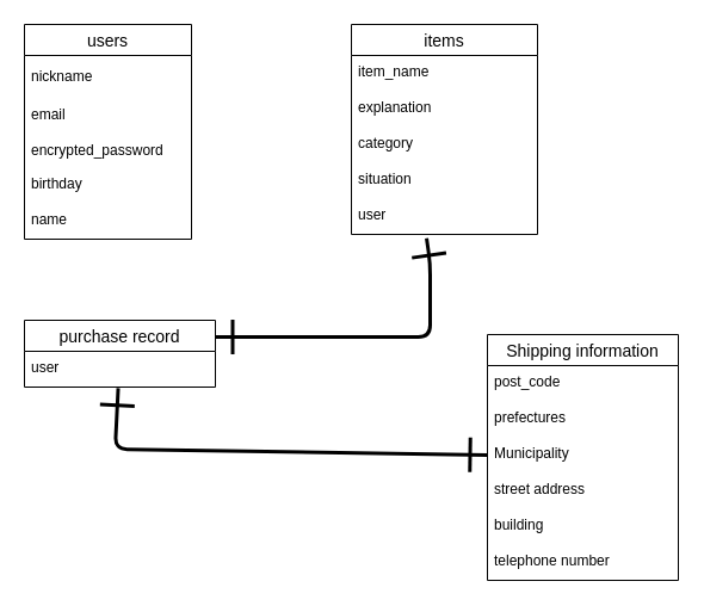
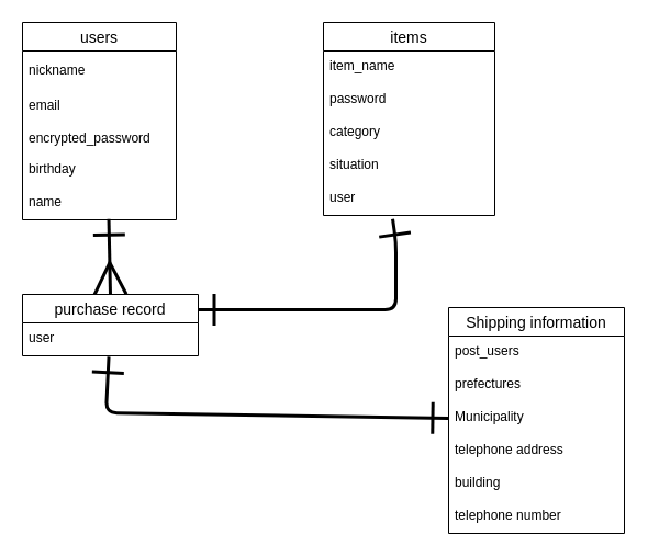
- <mxCell id="13" value="explanation&#10;&#10;" style="text;strokeColor=none;fillColor=none;spacingLeft=4;spacingRight=4;overflow=hidden;rotatable=0;points=[[0,0.5],[1,0.5]];portConstraint=eastwest;fontSize=12;" vertex="1" parent="11"><mxGeometry y="56" width="156" height="30" as="geometry" /></mxCell>
+ <mxCell id="13" value="password&#10;&#10;" style="text;strokeColor=none;fillColor=none;spacingLeft=4;spacingRight=4;overflow=hidden;rotatable=0;points=[[0,0.5],[1,0.5]];portConstraint=eastwest;fontSize=12;" vertex="1" parent="11"><mxGeometry y="56" width="156" height="30" as="geometry" /></mxCell>
+ <mxCell id="18" style="edgeStyle=none;jumpSize=8;html=1;exitX=0.5;exitY=0;exitDx=0;exitDy=0;entryX=0.561;entryY=0.973;entryDx=0;entryDy=0;entryPerimeter=0;strokeWidth=3;startArrow=ERmany;startFill=0;endArrow=ERone;endFill=0;startSize=25;endSize=25;sourcePerimeterSpacing=19;targetPerimeterSpacing=19;" edge="1" parent="1" source="19" target="10"><mxGeometry relative="1" as="geometry" /></mxCell>
- <mxCell id="22" value="post_code" style="text;strokeColor=none;fillColor=none;spacingLeft=4;spacingRight=4;overflow=hidden;rotatable=0;points=[[0,0.5],[1,0.5]];portConstraint=eastwest;fontSize=12;" vertex="1" parent="21"><mxGeometry y="26" width="160" height="30" as="geometry" /></mxCell>
+ <mxCell id="22" value="post_users" style="text;strokeColor=none;fillColor=none;spacingLeft=4;spacingRight=4;overflow=hidden;rotatable=0;points=[[0,0.5],[1,0.5]];portConstraint=eastwest;fontSize=12;" vertex="1" parent="21"><mxGeometry y="26" width="160" height="30" as="geometry" /></mxCell>
- <mxCell id="25" value="street address" style="text;strokeColor=none;fillColor=none;spacingLeft=4;spacingRight=4;overflow=hidden;rotatable=0;points=[[0,0.5],[1,0.5]];portConstraint=eastwest;fontSize=12;" vertex="1" parent="21"><mxGeometry y="116" width="160" height="30" as="geometry" /></mxCell>
+ <mxCell id="25" value="telephone address" style="text;strokeColor=none;fillColor=none;spacingLeft=4;spacingRight=4;overflow=hidden;rotatable=0;points=[[0,0.5],[1,0.5]];portConstraint=eastwest;fontSize=12;" vertex="1" parent="21"><mxGeometry y="116" width="160" height="30" as="geometry" /></mxCell>
